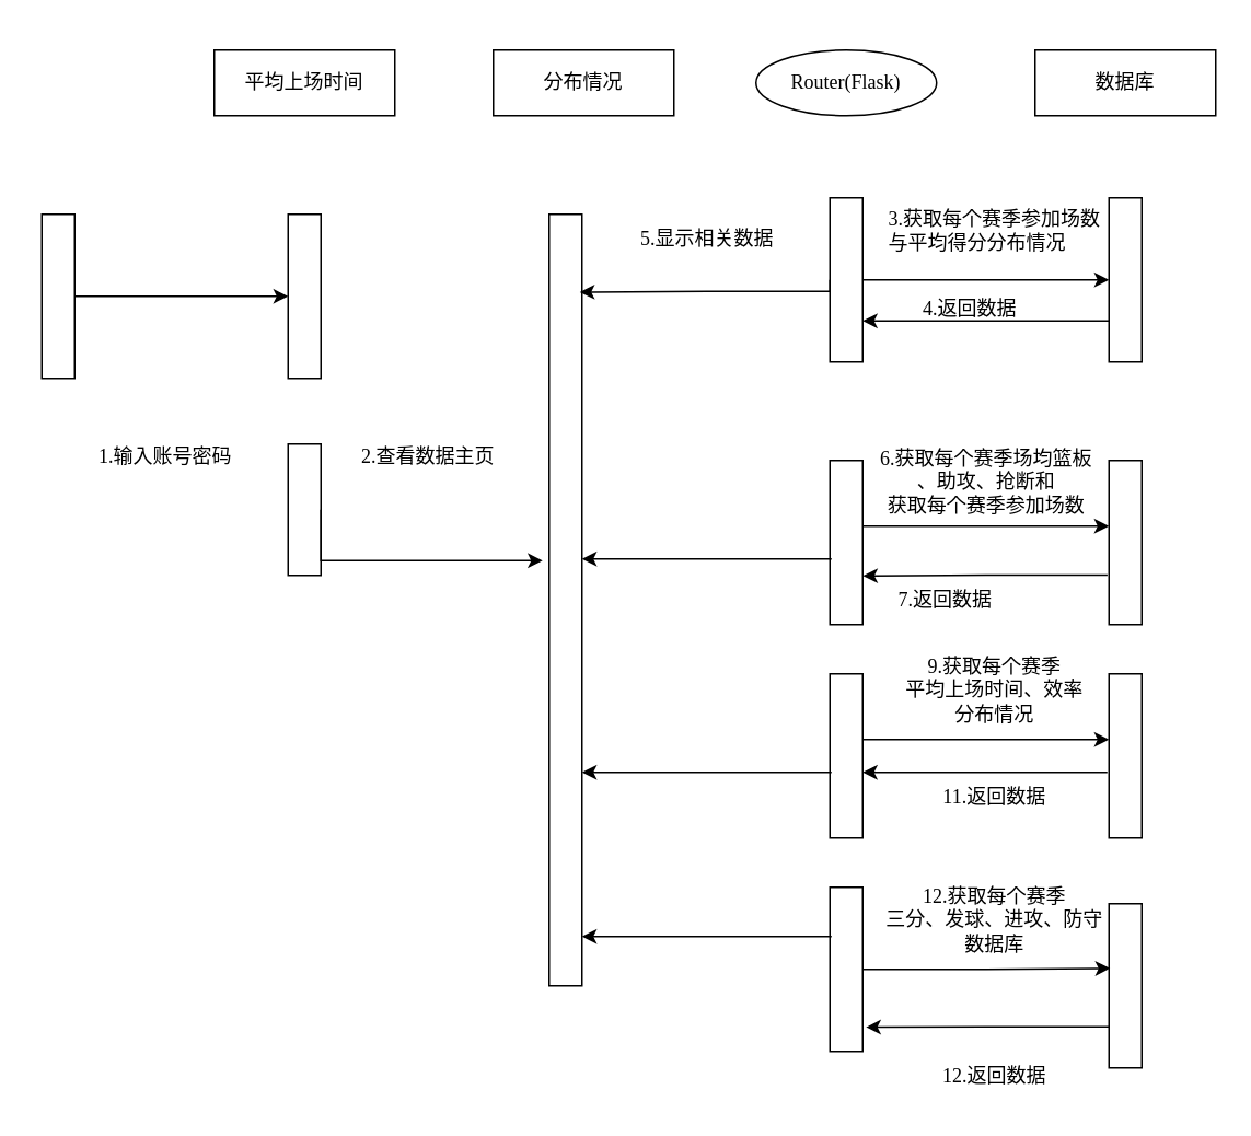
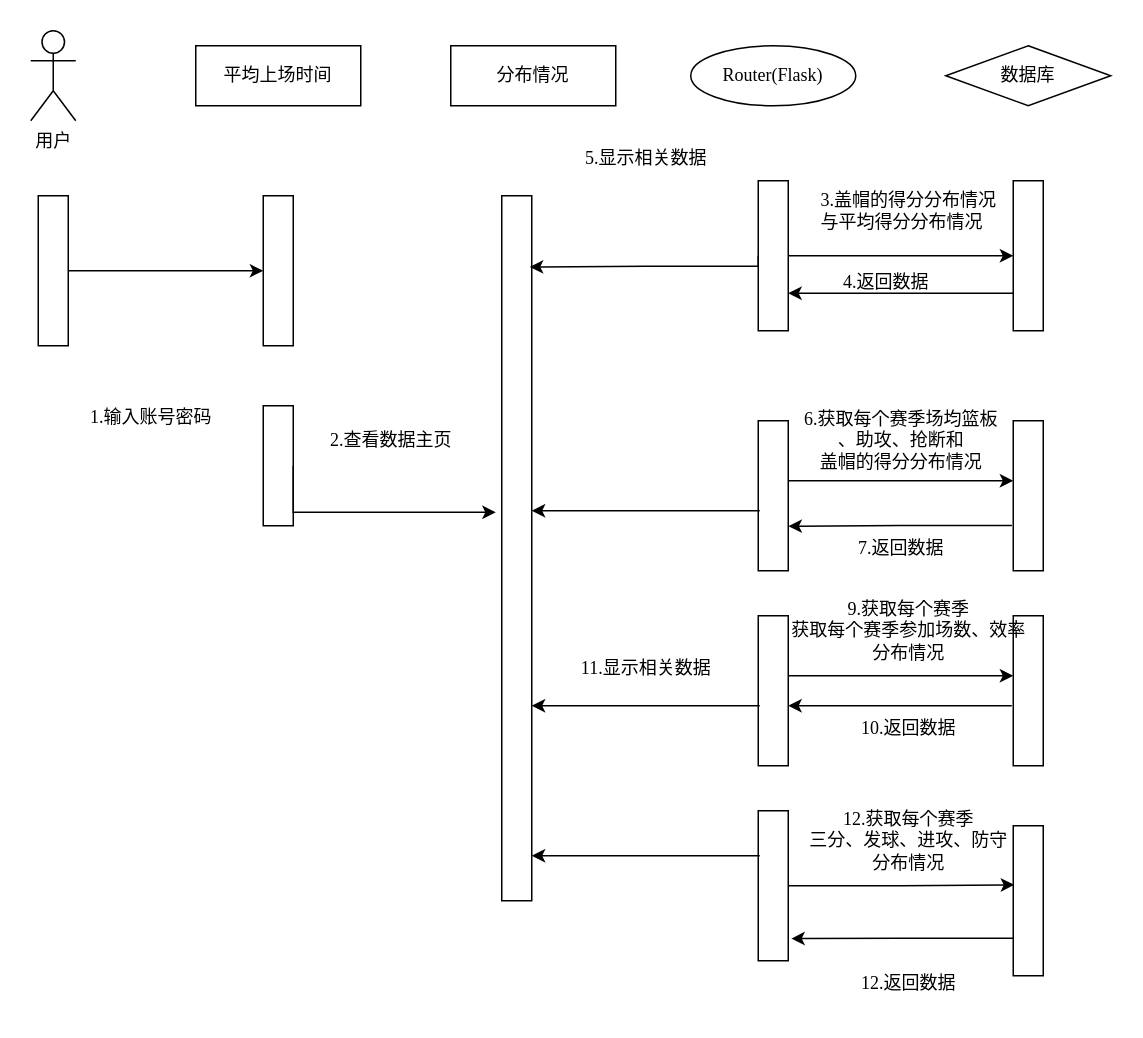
+ <mxCell id="2" value="&lt;font face=&quot;Times New Roman&quot;&gt;用户&lt;/font&gt;" style="shape=umlActor;verticalLabelPosition=bottom;verticalAlign=top;html=1;outlineConnect=0;" vertex="1" parent="1"><mxGeometry x="20" y="20" width="30" height="60" as="geometry" /></mxCell>
- <mxCell id="6" value="&lt;font face=&quot;Times New Roman&quot;&gt;数据库&lt;/font&gt;" style="rounded=0;whiteSpace=wrap;html=1;" vertex="1" parent="1"><mxGeometry x="630" y="30" width="110" height="40" as="geometry" /></mxCell>
+ <mxCell id="6" value="&lt;font face=&quot;Times New Roman&quot;&gt;数据库&lt;/font&gt;" style="rhombus;whiteSpace=wrap;html=1;" vertex="1" parent="1"><mxGeometry x="630" y="30" width="110" height="40" as="geometry" /></mxCell>
- <mxCell id="23" value="&lt;div style=&quot;text-align: start;&quot;&gt;&lt;span style=&quot;background-color: transparent; color: light-dark(rgb(0, 0, 0), rgb(255, 255, 255));&quot;&gt;&lt;font face=&quot;Times New Roman&quot;&gt;3.获取每个赛季参加场数&lt;/font&gt;&lt;/span&gt;&lt;/div&gt;&lt;div style=&quot;text-align: start;&quot;&gt;&lt;span style=&quot;background-color: transparent; color: light-dark(rgb(0, 0, 0), rgb(255, 255, 255));&quot;&gt;&lt;font face=&quot;Times New Roman&quot;&gt;与平均得分分布情况&lt;/font&gt;&lt;/span&gt;&lt;/div&gt;" style="text;html=1;align=center;verticalAlign=middle;resizable=0;points=[];autosize=1;strokeColor=none;fillColor=none;" vertex="1" parent="1"><mxGeometry x="530" y="120" width="150" height="40" as="geometry" /></mxCell>
+ <mxCell id="23" value="&lt;div style=&quot;text-align: start;&quot;&gt;&lt;span style=&quot;background-color: transparent; color: light-dark(rgb(0, 0, 0), rgb(255, 255, 255));&quot;&gt;&lt;font face=&quot;Times New Roman&quot;&gt;3.盖帽的得分分布情况&lt;/font&gt;&lt;/span&gt;&lt;/div&gt;&lt;div style=&quot;text-align: start;&quot;&gt;&lt;span style=&quot;background-color: transparent; color: light-dark(rgb(0, 0, 0), rgb(255, 255, 255));&quot;&gt;&lt;font face=&quot;Times New Roman&quot;&gt;与平均得分分布情况&lt;/font&gt;&lt;/span&gt;&lt;/div&gt;" style="text;html=1;align=center;verticalAlign=middle;resizable=0;points=[];autosize=1;strokeColor=none;fillColor=none;" vertex="1" parent="1"><mxGeometry x="530" y="120" width="150" height="40" as="geometry" /></mxCell>
- <mxCell id="34" value="&lt;font face=&quot;Times New Roman&quot;&gt;5.显示相关数据&lt;/font&gt;" style="text;html=1;align=center;verticalAlign=middle;resizable=0;points=[];autosize=1;strokeColor=none;fillColor=none;" vertex="1" parent="1"><mxGeometry x="380" y="130" width="100" height="30" as="geometry" /></mxCell>
+ <mxCell id="34" value="&lt;font face=&quot;Times New Roman&quot;&gt;5.显示相关数据&lt;/font&gt;" style="text;html=1;align=center;verticalAlign=middle;resizable=0;points=[];autosize=1;strokeColor=none;fillColor=none;" vertex="1" parent="1"><mxGeometry x="380" y="90" width="100" height="30" as="geometry" /></mxCell>
- <mxCell id="22" value="&lt;font face=&quot;Times New Roman&quot;&gt;2.查看数据主页&lt;/font&gt;" style="text;html=1;align=center;verticalAlign=middle;resizable=0;points=[];autosize=1;strokeColor=none;fillColor=none;" vertex="1" parent="1"><mxGeometry x="210" y="263" width="100" height="30" as="geometry" /></mxCell>
+ <mxCell id="22" value="&lt;font face=&quot;Times New Roman&quot;&gt;2.查看数据主页&lt;/font&gt;" style="text;html=1;align=center;verticalAlign=middle;resizable=0;points=[];autosize=1;strokeColor=none;fillColor=none;" vertex="1" parent="1"><mxGeometry x="210" y="278" width="100" height="30" as="geometry" /></mxCell>
- <mxCell id="31" value="&lt;font face=&quot;Times New Roman&quot;&gt;6.获取每个赛季场均篮板&lt;/font&gt;&lt;div&gt;&lt;font face=&quot;Times New Roman&quot;&gt;、助攻、抢断和&lt;/font&gt;&lt;/div&gt;&lt;div&gt;&lt;font face=&quot;Times New Roman&quot;&gt;获取每个赛季参加场数&lt;/font&gt;&lt;/div&gt;" style="text;html=1;align=center;verticalAlign=middle;resizable=0;points=[];autosize=1;strokeColor=none;fillColor=none;" vertex="1" parent="1"><mxGeometry x="525" y="263" width="150" height="60" as="geometry" /></mxCell>
+ <mxCell id="31" value="&lt;font face=&quot;Times New Roman&quot;&gt;6.获取每个赛季场均篮板&lt;/font&gt;&lt;div&gt;&lt;font face=&quot;Times New Roman&quot;&gt;、助攻、抢断和&lt;/font&gt;&lt;/div&gt;&lt;div&gt;&lt;font face=&quot;Times New Roman&quot;&gt;盖帽的得分分布情况&lt;/font&gt;&lt;/div&gt;" style="text;html=1;align=center;verticalAlign=middle;resizable=0;points=[];autosize=1;strokeColor=none;fillColor=none;" vertex="1" parent="1"><mxGeometry x="525" y="263" width="150" height="60" as="geometry" /></mxCell>
- <mxCell id="25" value="&lt;font face=&quot;Times New Roman&quot;&gt;7.返回数据&lt;/font&gt;" style="text;html=1;align=center;verticalAlign=middle;resizable=0;points=[];autosize=1;strokeColor=none;fillColor=none;" vertex="1" parent="1"><mxGeometry x="535" y="350" width="80" height="30" as="geometry" /></mxCell>
+ <mxCell id="25" value="&lt;font face=&quot;Times New Roman&quot;&gt;7.返回数据&lt;/font&gt;" style="text;html=1;align=center;verticalAlign=middle;resizable=0;points=[];autosize=1;strokeColor=none;fillColor=none;" vertex="1" parent="1"><mxGeometry x="560" y="350" width="80" height="30" as="geometry" /></mxCell>
- <mxCell id="37" value="&lt;font face=&quot;Times New Roman&quot;&gt;9.获取每个赛季&lt;/font&gt;&lt;div&gt;&lt;font face=&quot;Times New Roman&quot;&gt;平均上场时间、效率&lt;/font&gt;&lt;div&gt;&lt;span style=&quot;font-family: &amp;quot;Times New Roman&amp;quot;; background-color: transparent; color: light-dark(rgb(0, 0, 0), rgb(255, 255, 255));&quot;&gt;分布情况&lt;/span&gt;&lt;/div&gt;&lt;/div&gt;" style="text;html=1;align=center;verticalAlign=middle;resizable=0;points=[];autosize=1;strokeColor=none;fillColor=none;" vertex="1" parent="1"><mxGeometry x="540" y="390" width="130" height="60" as="geometry" /></mxCell>
+ <mxCell id="37" value="&lt;font face=&quot;Times New Roman&quot;&gt;9.获取每个赛季&lt;/font&gt;&lt;div&gt;&lt;font face=&quot;Times New Roman&quot;&gt;获取每个赛季参加场数、效率&lt;/font&gt;&lt;div&gt;&lt;span style=&quot;font-family: &amp;quot;Times New Roman&amp;quot;; background-color: transparent; color: light-dark(rgb(0, 0, 0), rgb(255, 255, 255));&quot;&gt;分布情况&lt;/span&gt;&lt;/div&gt;&lt;/div&gt;" style="text;html=1;align=center;verticalAlign=middle;resizable=0;points=[];autosize=1;strokeColor=none;fillColor=none;" vertex="1" parent="1"><mxGeometry x="540" y="390" width="130" height="60" as="geometry" /></mxCell>
+ <mxCell id="38" value="&lt;font face=&quot;Times New Roman&quot;&gt;11.显示相关数据&lt;/font&gt;" style="text;html=1;align=center;verticalAlign=middle;resizable=0;points=[];autosize=1;strokeColor=none;fillColor=none;" vertex="1" parent="1"><mxGeometry x="375" y="430" width="110" height="30" as="geometry" /></mxCell>
- <mxCell id="27" value="&lt;font face=&quot;Times New Roman&quot;&gt;11.返回数据&lt;/font&gt;" style="text;html=1;align=center;verticalAlign=middle;resizable=0;points=[];autosize=1;strokeColor=none;fillColor=none;" vertex="1" parent="1"><mxGeometry x="560" y="470" width="90" height="30" as="geometry" /></mxCell>
+ <mxCell id="27" value="&lt;font face=&quot;Times New Roman&quot;&gt;10.返回数据&lt;/font&gt;" style="text;html=1;align=center;verticalAlign=middle;resizable=0;points=[];autosize=1;strokeColor=none;fillColor=none;" vertex="1" parent="1"><mxGeometry x="560" y="470" width="90" height="30" as="geometry" /></mxCell>
- <mxCell id="42" value="&lt;font face=&quot;Times New Roman&quot;&gt;12.获取每个赛季&lt;/font&gt;&lt;div&gt;&lt;font face=&quot;Times New Roman&quot;&gt;三分、发球、进攻、防守&lt;/font&gt;&lt;div&gt;&lt;span style=&quot;font-family: &amp;quot;Times New Roman&amp;quot;; background-color: transparent; color: light-dark(rgb(0, 0, 0), rgb(255, 255, 255));&quot;&gt;数据库&lt;/span&gt;&lt;/div&gt;&lt;/div&gt;" style="text;html=1;align=center;verticalAlign=middle;resizable=0;points=[];autosize=1;strokeColor=none;fillColor=none;" vertex="1" parent="1"><mxGeometry x="525" y="530" width="160" height="60" as="geometry" /></mxCell>
+ <mxCell id="42" value="&lt;font face=&quot;Times New Roman&quot;&gt;12.获取每个赛季&lt;/font&gt;&lt;div&gt;&lt;font face=&quot;Times New Roman&quot;&gt;三分、发球、进攻、防守&lt;/font&gt;&lt;div&gt;&lt;span style=&quot;font-family: &amp;quot;Times New Roman&amp;quot;; background-color: transparent; color: light-dark(rgb(0, 0, 0), rgb(255, 255, 255));&quot;&gt;分布情况&lt;/span&gt;&lt;/div&gt;&lt;/div&gt;" style="text;html=1;align=center;verticalAlign=middle;resizable=0;points=[];autosize=1;strokeColor=none;fillColor=none;" vertex="1" parent="1"><mxGeometry x="525" y="530" width="160" height="60" as="geometry" /></mxCell>
